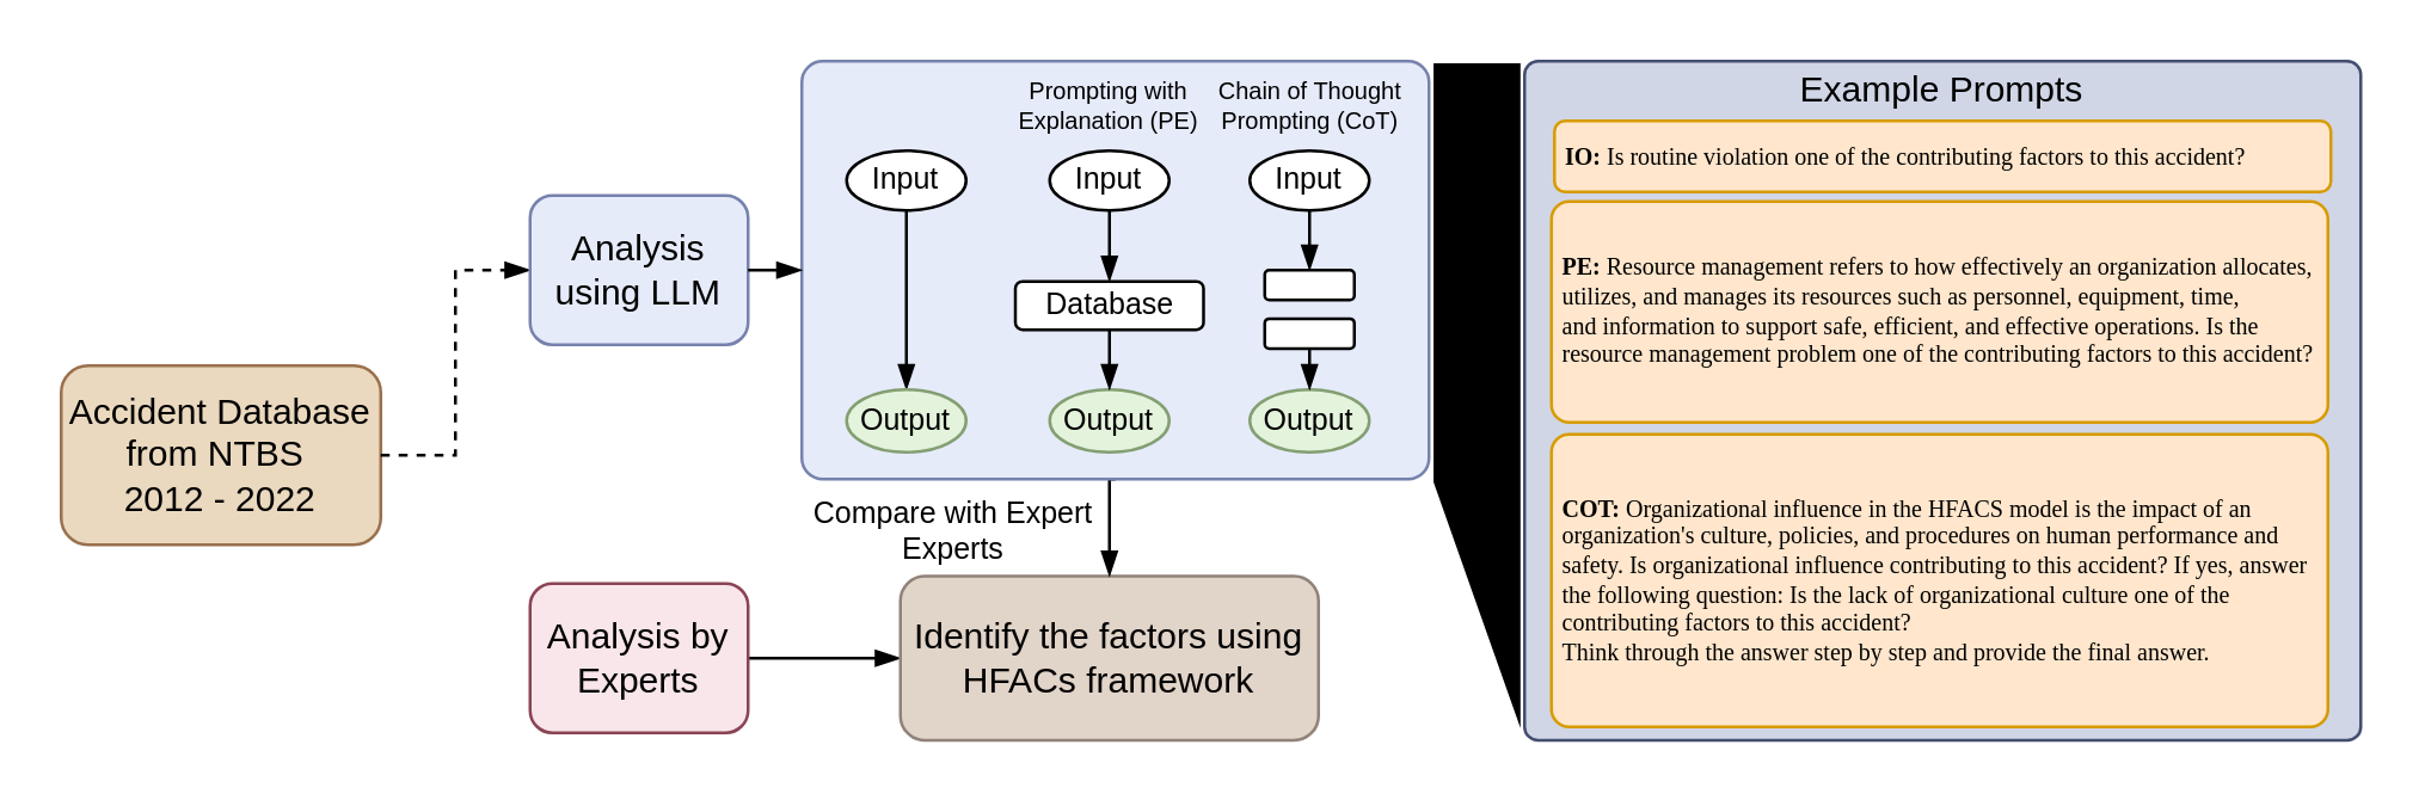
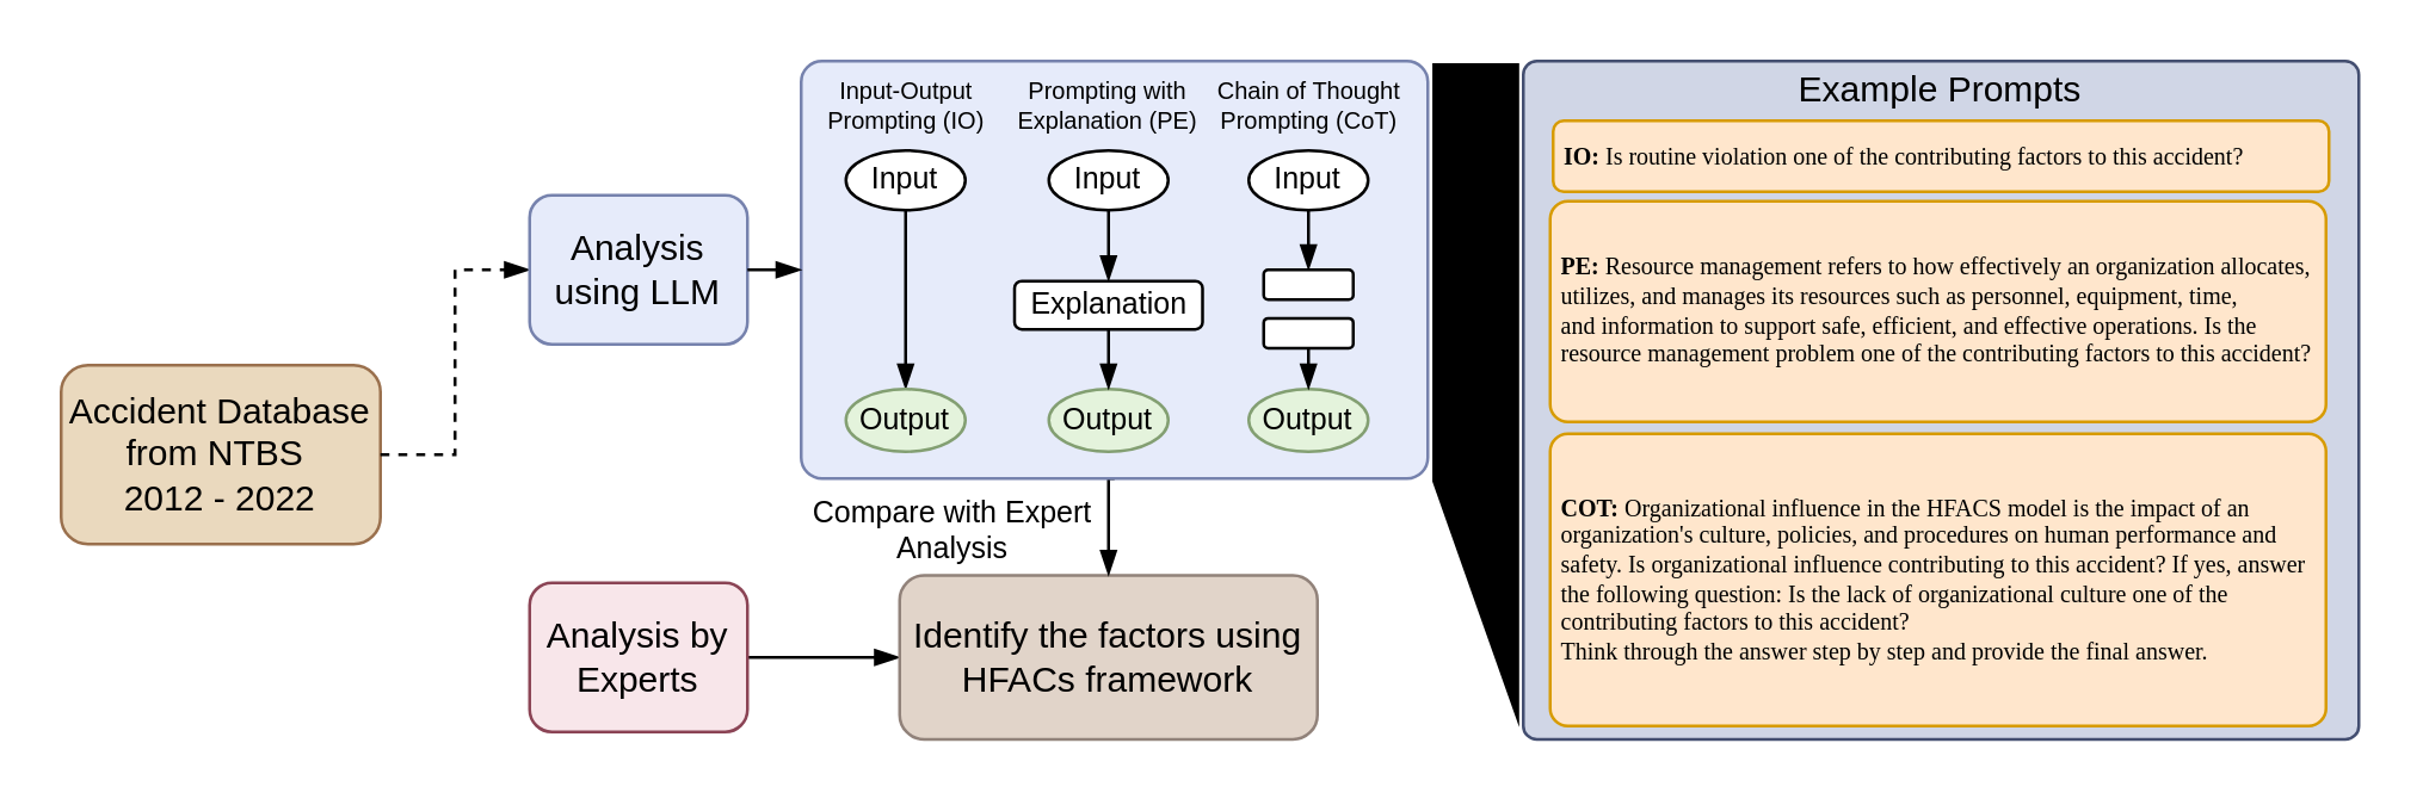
+ <mxCell id="25" value="Input-Output Prompting (IO)" style="text;html=1;align=center;verticalAlign=middle;whiteSpace=wrap;rounded=0;fontSize=8;spacing=0;" vertex="1" parent="1"><mxGeometry x="276.5" y="22.5" width="53" height="25" as="geometry" /></mxCell>
- <mxCell id="21" value="Database" style="rounded=1;whiteSpace=wrap;html=1;fontSize=10;verticalAlign=middle;spacing=0;spacingTop=-1;" vertex="1" parent="1"><mxGeometry x="339.5" y="93.75" width="63" height="16.25" as="geometry" /></mxCell>
+ <mxCell id="21" value="Explanation" style="rounded=1;whiteSpace=wrap;html=1;fontSize=10;verticalAlign=middle;spacing=0;spacingTop=-1;" vertex="1" parent="1"><mxGeometry x="339.5" y="93.75" width="63" height="16.25" as="geometry" /></mxCell>
- <mxCell id="28" value="Compare with Expert Experts" style="text;html=1;align=center;verticalAlign=middle;whiteSpace=wrap;rounded=0;fontSize=10;spacing=0;" vertex="1" parent="1"><mxGeometry x="269" y="162" width="100" height="30" as="geometry" /></mxCell>
+ <mxCell id="28" value="Compare with Expert Analysis" style="text;html=1;align=center;verticalAlign=middle;whiteSpace=wrap;rounded=0;fontSize=10;spacing=0;" vertex="1" parent="1"><mxGeometry x="269" y="162" width="100" height="30" as="geometry" /></mxCell>
